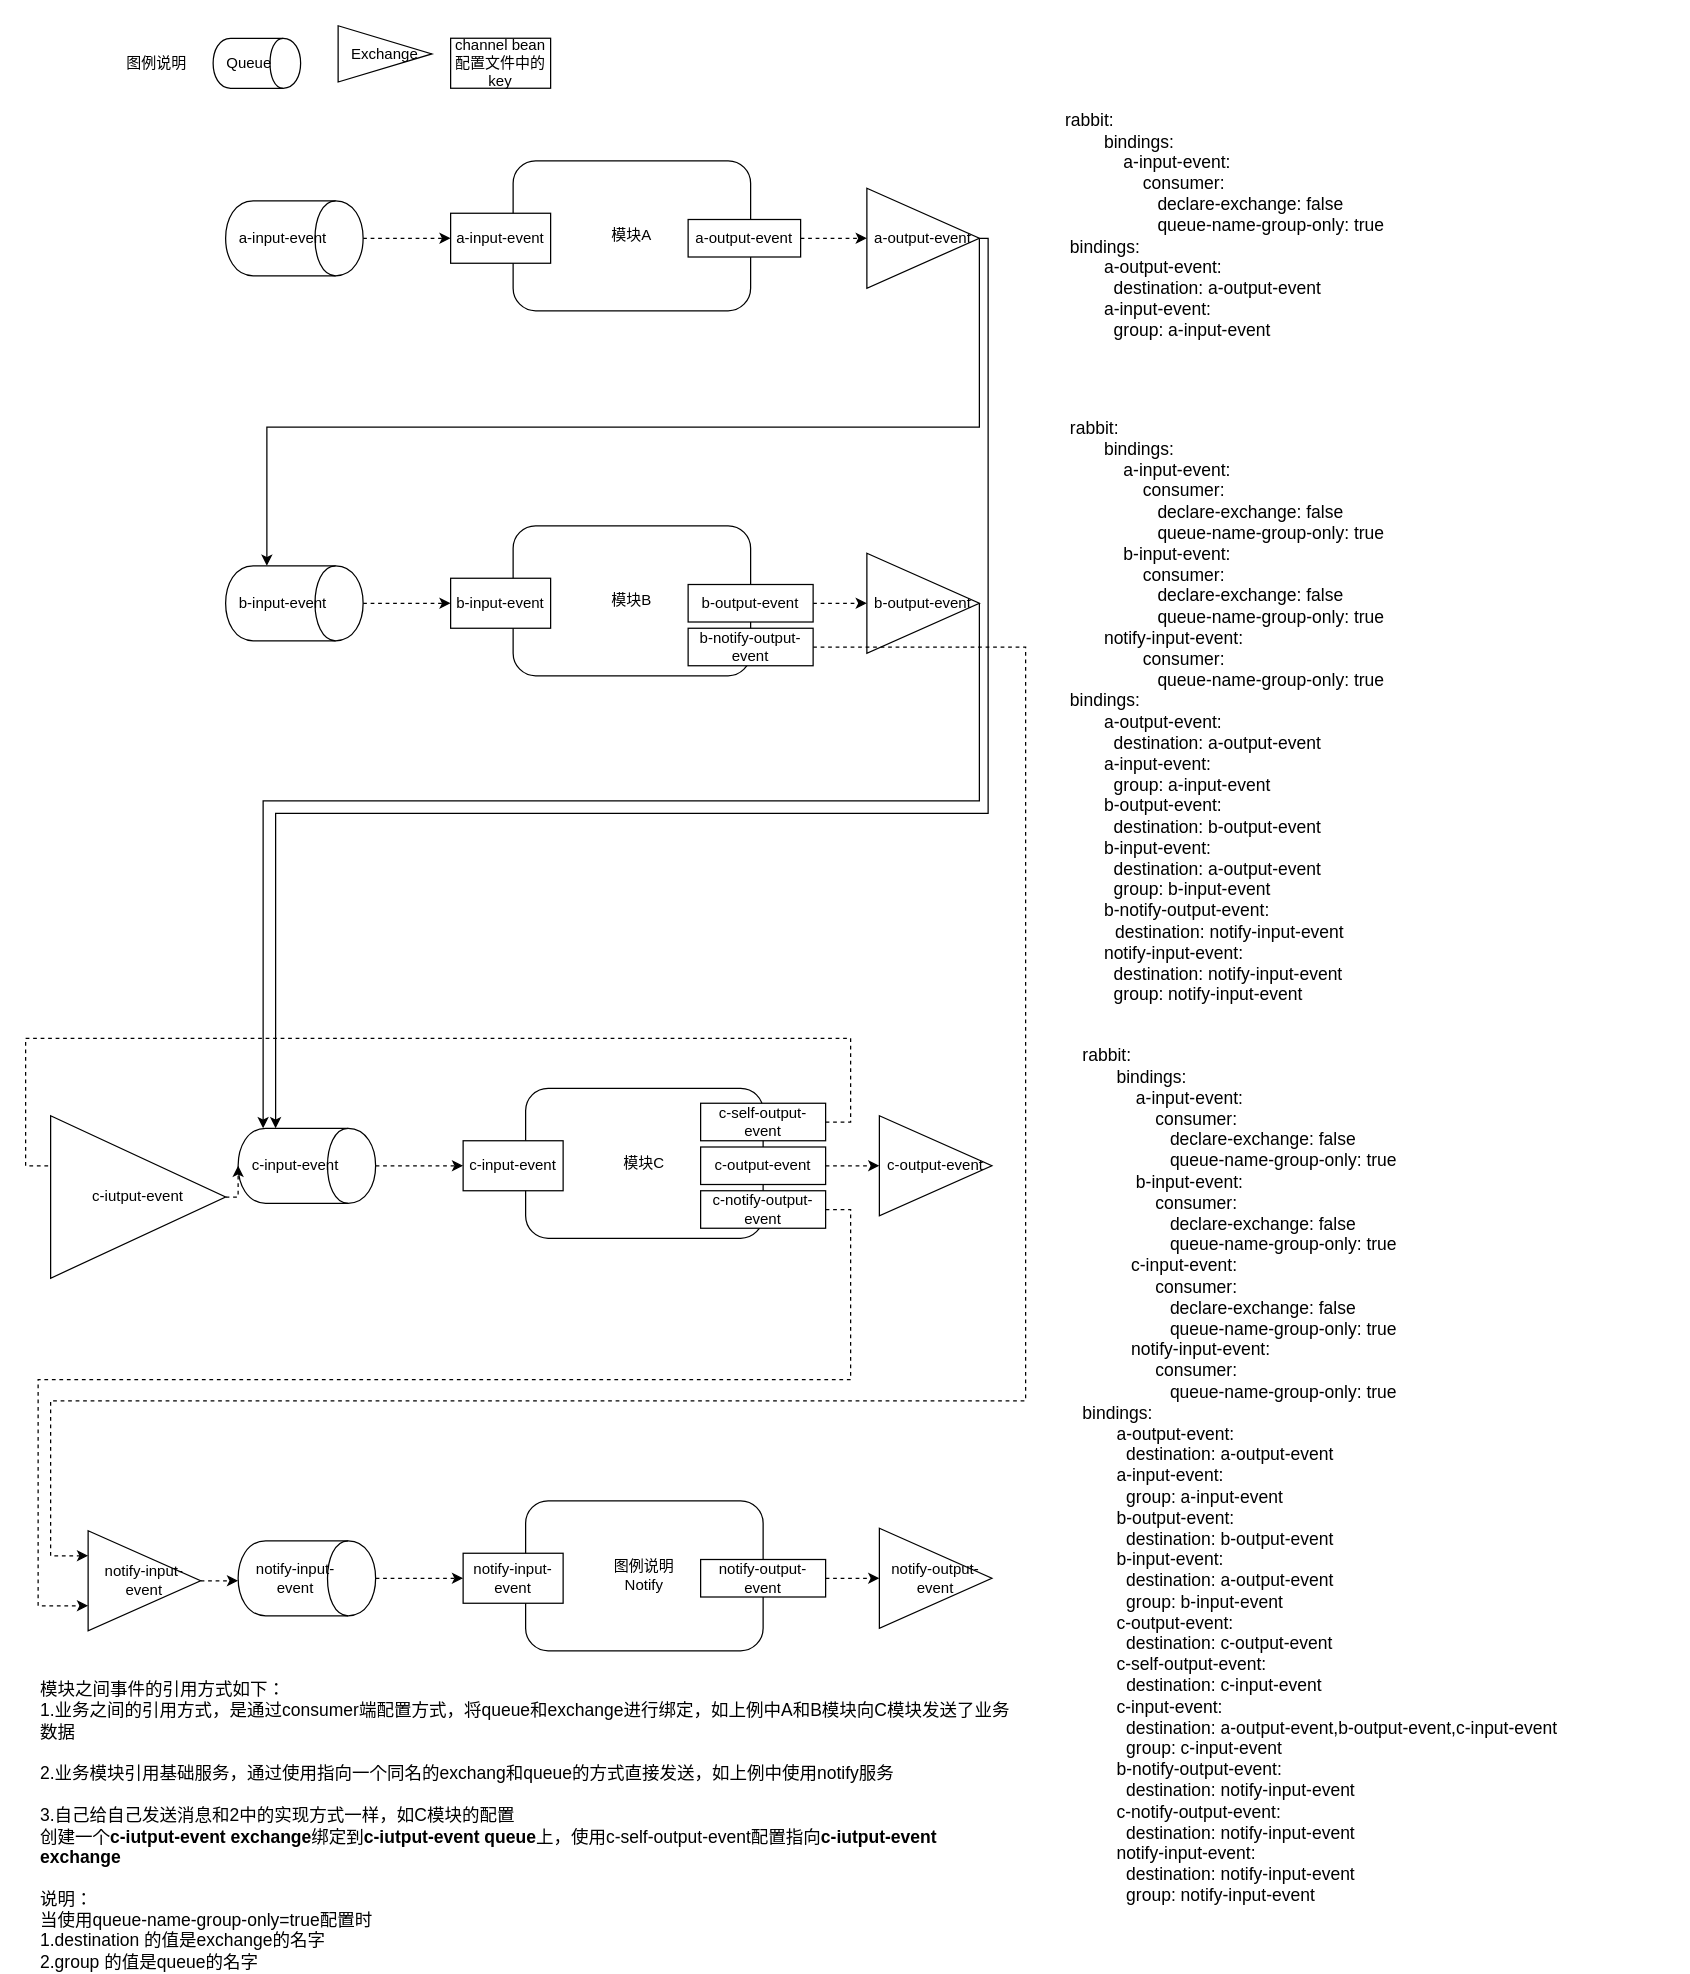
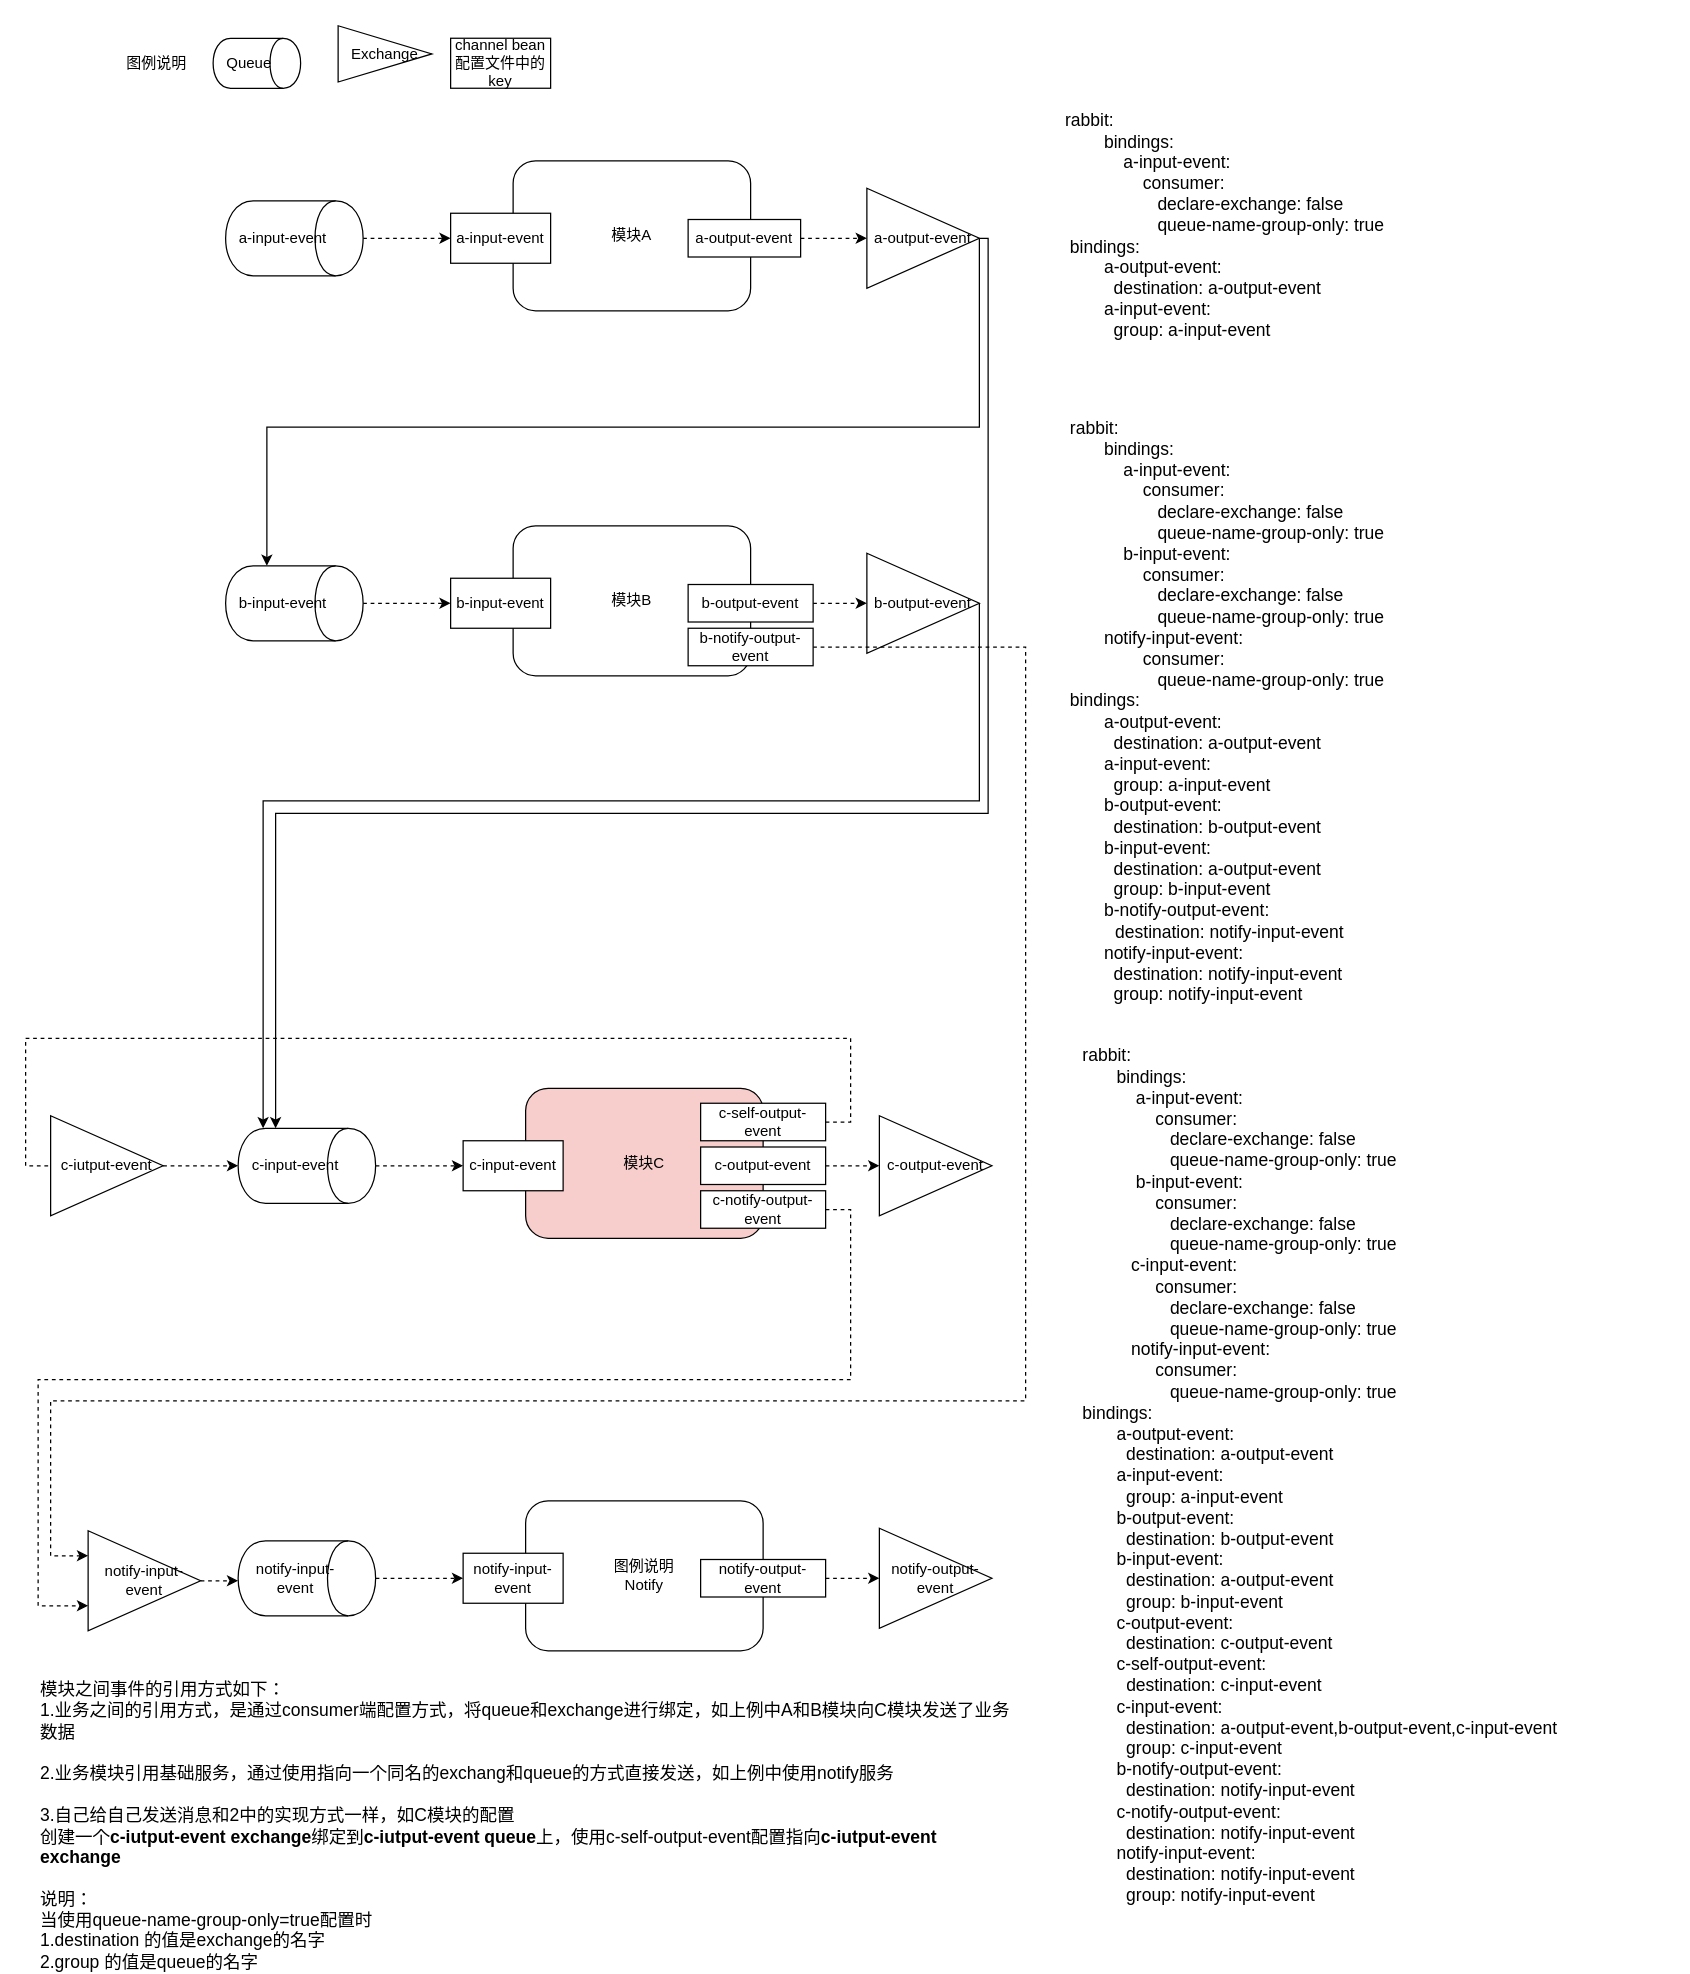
- <mxCell id="22" value="模块C" style="rounded=1;whiteSpace=wrap;html=1;" vertex="1" parent="1"><mxGeometry x="420" y="870" width="190" height="120" as="geometry" /></mxCell>
+ <mxCell id="22" value="模块C" style="rounded=1;whiteSpace=wrap;html=1;fillColor=#f8cecc;" vertex="1" parent="1"><mxGeometry x="420" y="870" width="190" height="120" as="geometry" /></mxCell>
- <mxCell id="49" value="c-iutput-event" style="triangle;whiteSpace=wrap;html=1;" vertex="1" parent="1"><mxGeometry x="40" y="892" width="140" height="130" as="geometry" /></mxCell>
+ <mxCell id="49" value="c-iutput-event" style="triangle;whiteSpace=wrap;html=1;" vertex="1" parent="1"><mxGeometry x="40" y="892" width="90" height="80" as="geometry" /></mxCell>
